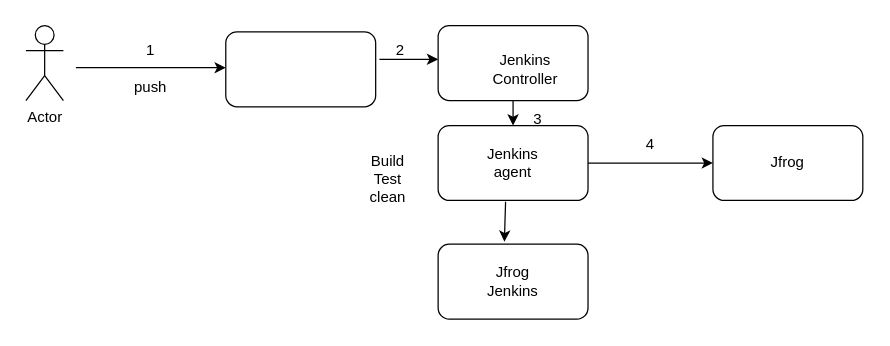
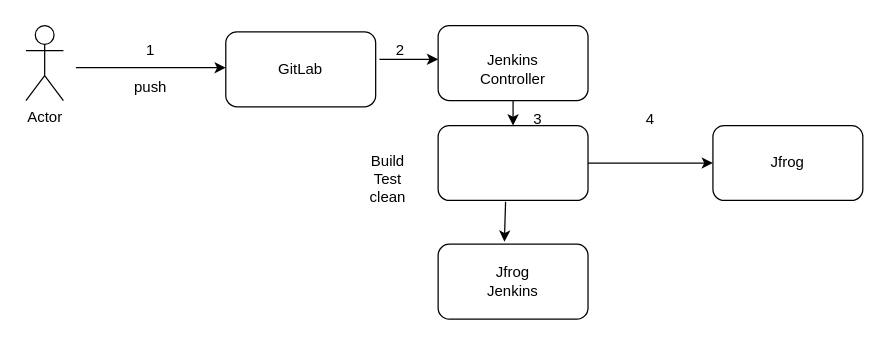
+ <mxCell id="5" value="GitLab" style="text;html=1;strokeColor=none;fillColor=none;align=center;verticalAlign=middle;whiteSpace=wrap;rounded=0;" vertex="1" parent="1"><mxGeometry x="210" y="40" width="60" height="30" as="geometry" /></mxCell>
- <mxCell id="7" value="Jenkins Controller" style="text;html=1;strokeColor=none;fillColor=none;align=center;verticalAlign=middle;whiteSpace=wrap;rounded=0;" vertex="1" parent="1"><mxGeometry x="390" y="40" width="60" height="30" as="geometry" /></mxCell>
+ <mxCell id="7" value="Jenkins Controller" style="text;html=1;strokeColor=none;fillColor=none;align=center;verticalAlign=middle;whiteSpace=wrap;rounded=0;" vertex="1" parent="1"><mxGeometry x="380" y="40" width="60" height="30" as="geometry" /></mxCell>
- <mxCell id="20" value="4" style="text;html=1;strokeColor=none;fillColor=none;align=center;verticalAlign=middle;whiteSpace=wrap;rounded=0;" vertex="1" parent="1"><mxGeometry x="490" y="100" width="60" height="30" as="geometry" /></mxCell>
+ <mxCell id="20" value="4" style="text;html=1;strokeColor=none;fillColor=none;align=center;verticalAlign=middle;whiteSpace=wrap;rounded=0;" vertex="1" parent="1"><mxGeometry x="490" y="80" width="60" height="30" as="geometry" /></mxCell>
- <mxCell id="9" value="Jenkins agent" style="text;html=1;strokeColor=none;fillColor=none;align=center;verticalAlign=middle;whiteSpace=wrap;rounded=0;" vertex="1" parent="1"><mxGeometry x="380" y="115" width="60" height="30" as="geometry" /></mxCell>
